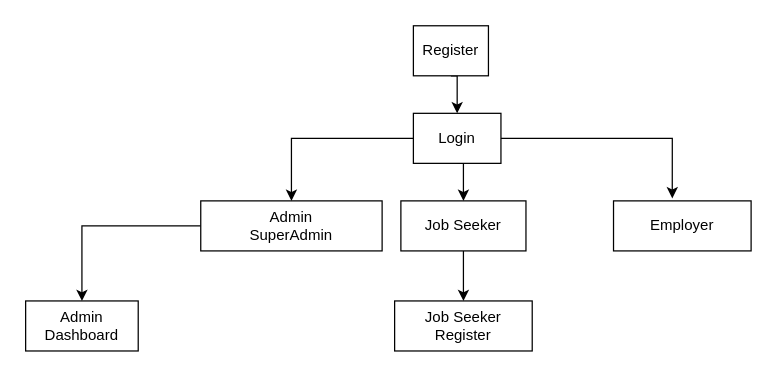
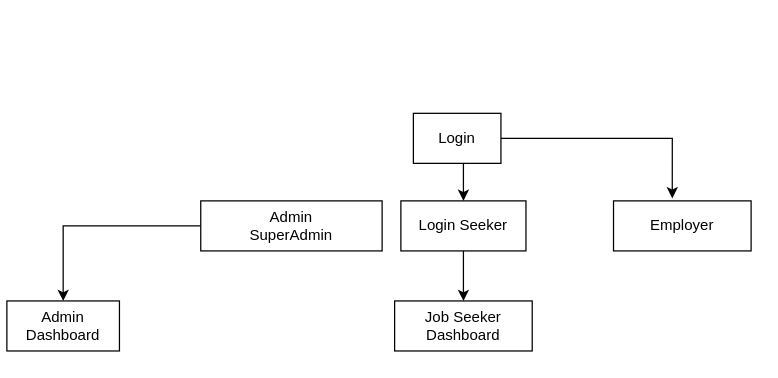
- <mxCell id="6" value="Register" style="rounded=0;whiteSpace=wrap;html=1;" vertex="1" parent="1"><mxGeometry x="330" y="20" width="60" height="40" as="geometry" /></mxCell>
- <mxCell id="5" style="edgeStyle=orthogonalEdgeStyle;rounded=0;orthogonalLoop=1;jettySize=auto;html=1;exitX=0.5;exitY=1;exitDx=0;exitDy=0;entryX=0.5;entryY=0;entryDx=0;entryDy=0;" edge="1" parent="1" source="6" target="4"><mxGeometry relative="1" as="geometry" /></mxCell>
- <mxCell id="2" style="edgeStyle=orthogonalEdgeStyle;rounded=0;orthogonalLoop=1;jettySize=auto;html=1;exitX=0;exitY=0.5;exitDx=0;exitDy=0;entryX=0.5;entryY=0;entryDx=0;entryDy=0;" edge="1" parent="1" source="4" target="8"><mxGeometry relative="1" as="geometry" /></mxCell>
- <mxCell id="10" value="Job Seeker" style="rounded=0;whiteSpace=wrap;html=1;" vertex="1" parent="1"><mxGeometry x="320" y="160" width="100" height="40" as="geometry" /></mxCell>
+ <mxCell id="10" value="Login Seeker" style="rounded=0;whiteSpace=wrap;html=1;" vertex="1" parent="1"><mxGeometry x="320" y="160" width="100" height="40" as="geometry" /></mxCell>
- <mxCell id="13" value="Admin&lt;div&gt;Dashboard&lt;/div&gt;" style="rounded=0;whiteSpace=wrap;html=1;" vertex="1" parent="1"><mxGeometry x="20" y="240" width="90" height="40" as="geometry" /></mxCell>
+ <mxCell id="13" value="Admin&lt;div&gt;Dashboard&lt;/div&gt;" style="rounded=0;whiteSpace=wrap;html=1;" vertex="1" parent="1"><mxGeometry x="5" y="240" width="90" height="40" as="geometry" /></mxCell>
- <mxCell id="14" value="Job Seeker&lt;div&gt;Register&lt;/div&gt;" style="rounded=0;whiteSpace=wrap;html=1;" vertex="1" parent="1"><mxGeometry x="315" y="240" width="110" height="40" as="geometry" /></mxCell>
+ <mxCell id="14" value="Job Seeker&lt;div&gt;Dashboard&lt;/div&gt;" style="rounded=0;whiteSpace=wrap;html=1;" vertex="1" parent="1"><mxGeometry x="315" y="240" width="110" height="40" as="geometry" /></mxCell>
